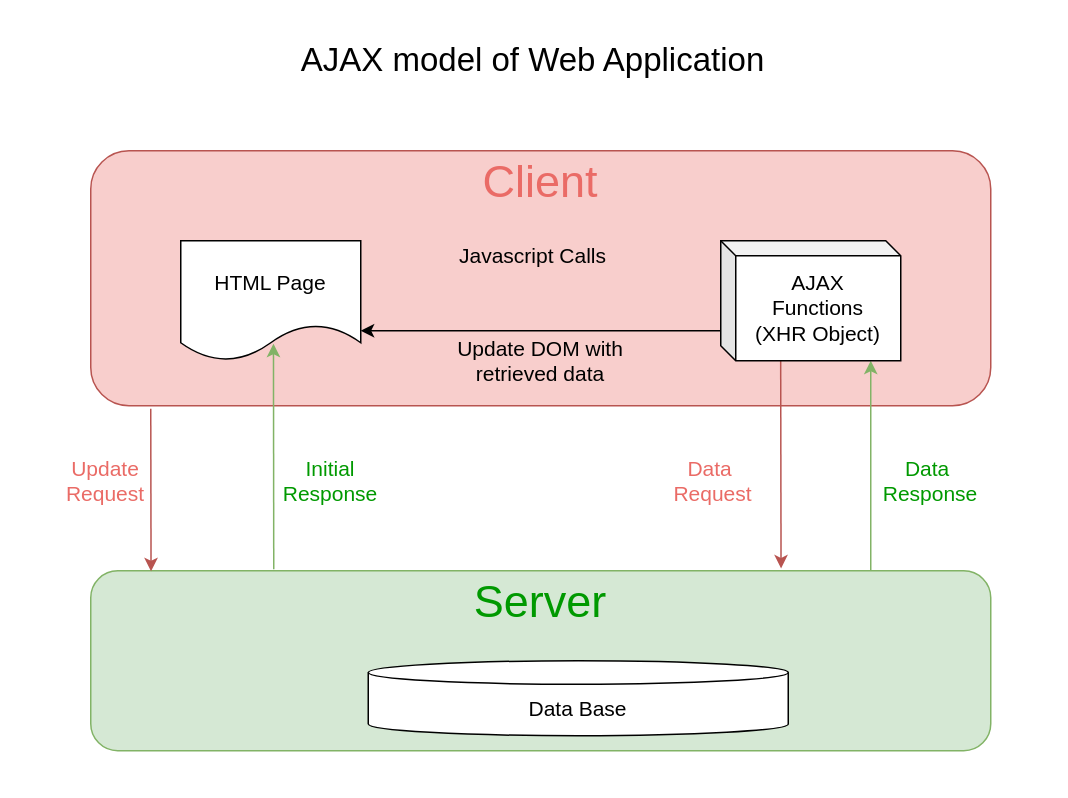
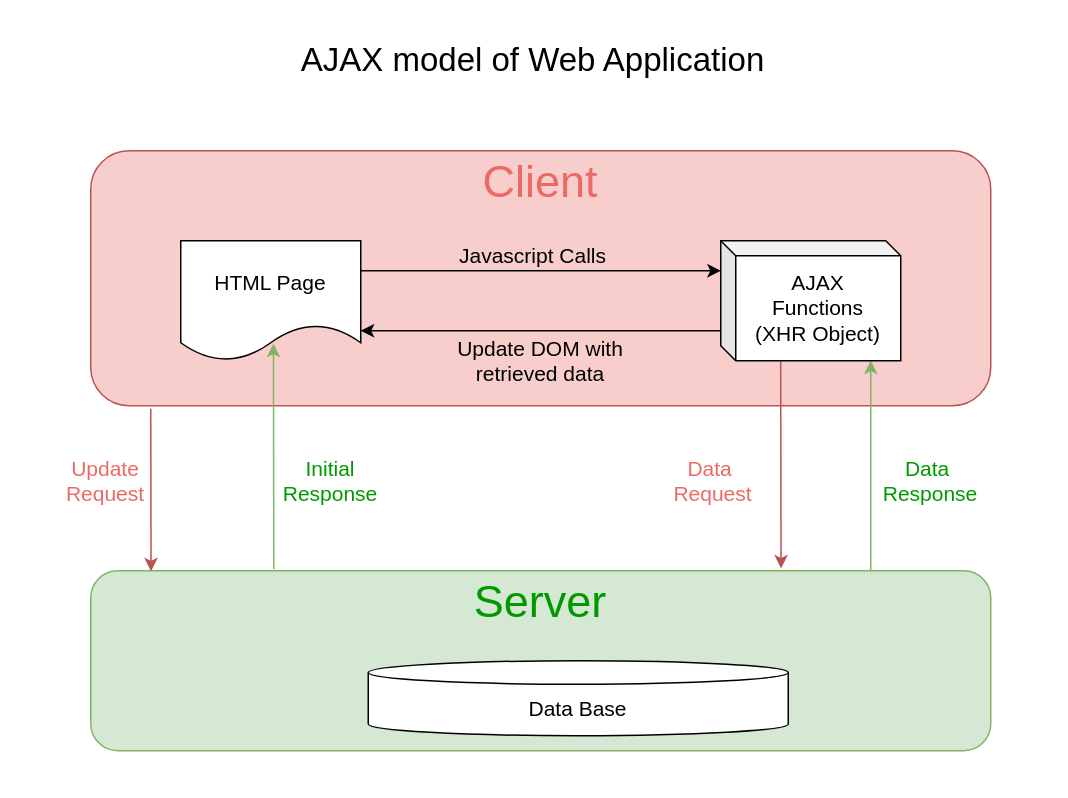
+ <mxCell id="26" value="" style="endArrow=classic;html=1;exitX=1;exitY=0.25;exitDx=0;exitDy=0;entryX=0;entryY=0.25;entryDx=0;entryDy=0;entryPerimeter=0;" edge="1" parent="21" source="23" target="22"><mxGeometry width="50" height="50" relative="1" as="geometry"><mxPoint x="400" y="310" as="sourcePoint" /><mxPoint x="450" y="260" as="targetPoint" /></mxGeometry></mxCell>
